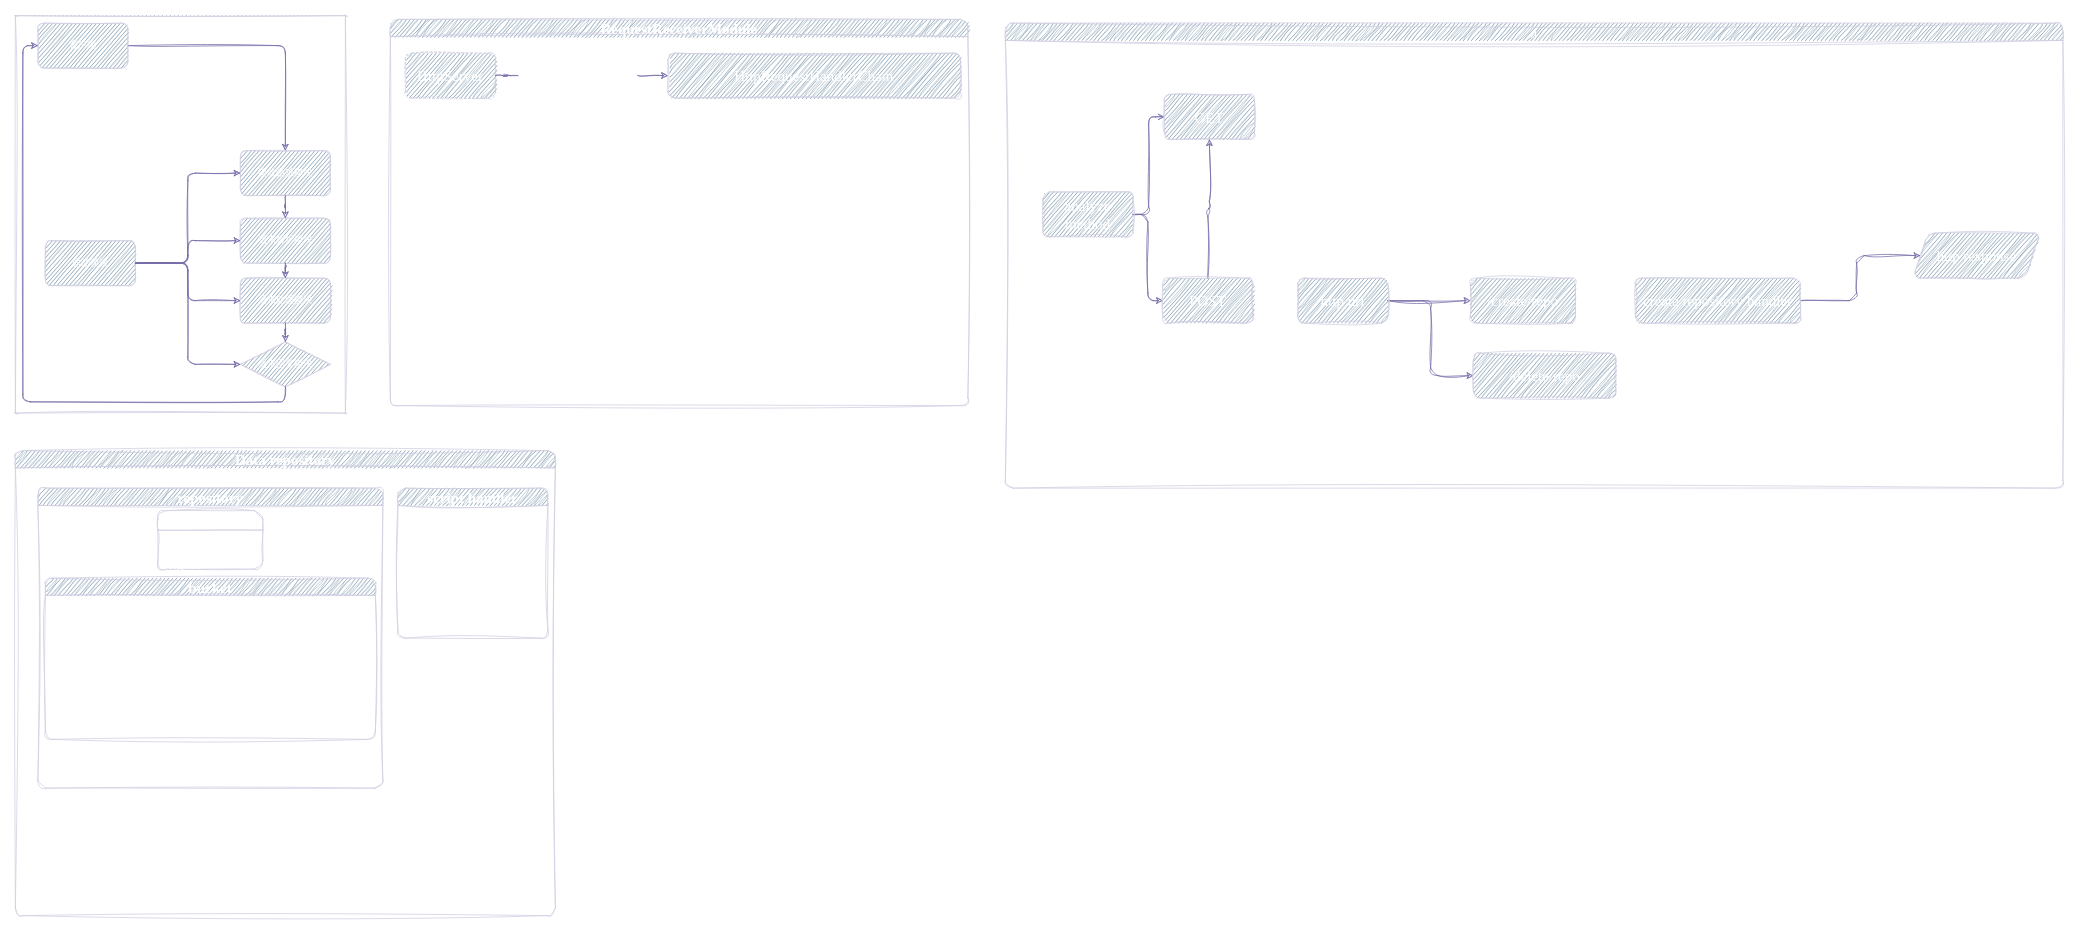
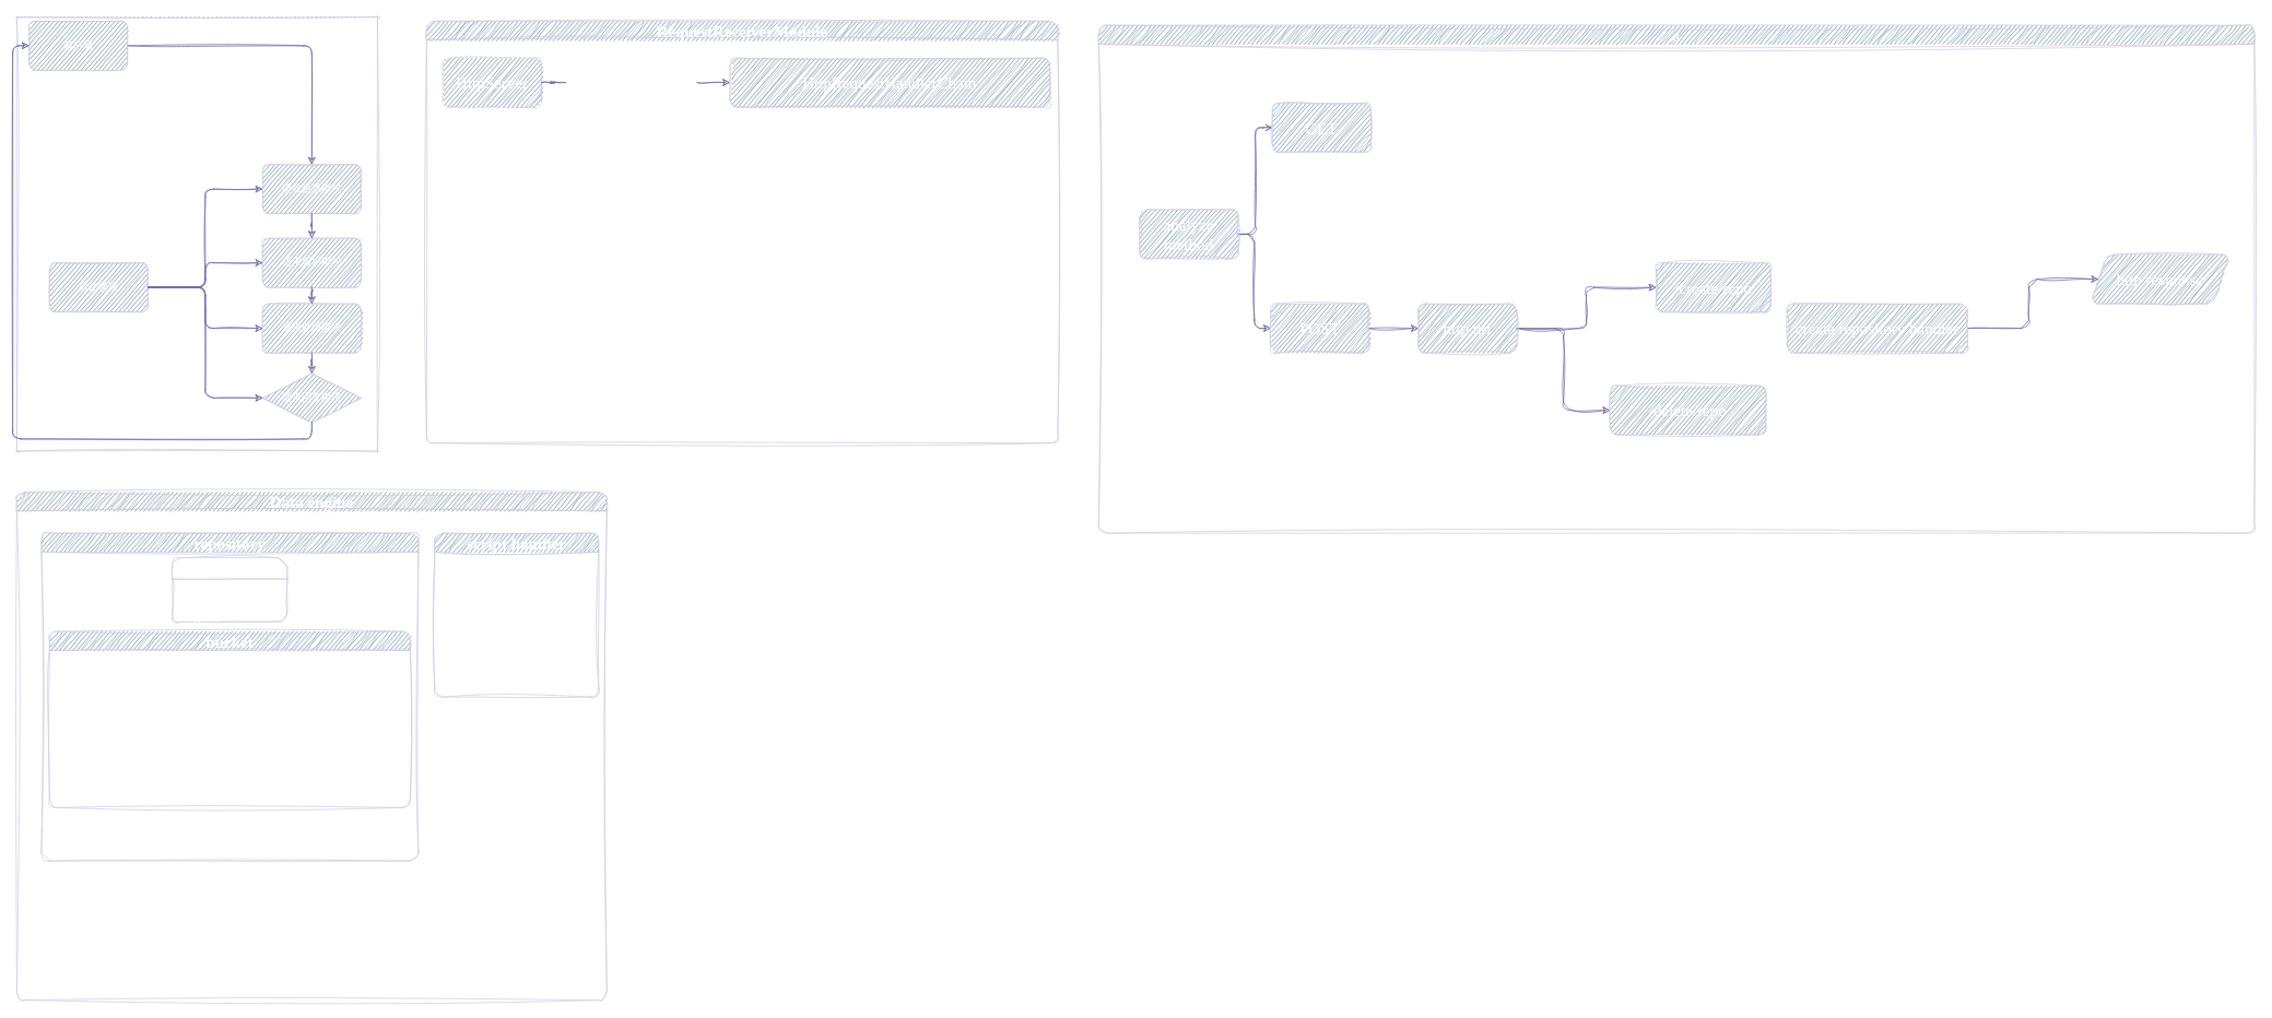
- <mxCell id="16" value="&lt;font color=&quot;#ffffff&quot;&gt;客户端&lt;/font&gt;" style="rounded=1;whiteSpace=wrap;html=1;sketch=1;fillColor=#5D7F99;strokeColor=#D0CEE2;fontColor=#1A1A1A;" parent="2" vertex="1"><mxGeometry x="30" y="10" width="120" height="60" as="geometry" /></mxCell>
+ <mxCell id="16" value="&lt;font color=&quot;#ffffff&quot;&gt;客户端&lt;/font&gt;" style="rounded=1;whiteSpace=wrap;html=1;sketch=1;fillColor=#5D7F99;strokeColor=#D0CEE2;fontColor=#1A1A1A;" parent="2" vertex="1"><mxGeometry x="15" y="5" width="120" height="60" as="geometry" /></mxCell>
- <mxCell id="29" style="edgeStyle=orthogonalEdgeStyle;rounded=1;sketch=1;hachureGap=4;jiggle=2;orthogonalLoop=1;jettySize=auto;html=1;strokeColor=#736CA8;fontFamily=Architects Daughter;fontSource=https%3A%2F%2Ffonts.googleapis.com%2Fcss%3Ffamily%3DArchitects%2BDaughter;fontSize=16;fontColor=#FFFFFF;" parent="24" source="30" target="28" edge="1"><mxGeometry relative="1" as="geometry" /></mxCell>
+ <mxCell id="29" style="edgeStyle=orthogonalEdgeStyle;rounded=1;sketch=1;hachureGap=4;jiggle=2;orthogonalLoop=1;jettySize=auto;html=1;entryX=0;entryY=0.5;entryDx=0;entryDy=0;strokeColor=#736CA8;fontFamily=Architects Daughter;fontSource=https%3A%2F%2Ffonts.googleapis.com%2Fcss%3Ffamily%3DArchitects%2BDaughter;fontSize=16;fontColor=#FFFFFF;" parent="24" source="30" target="33" edge="1"><mxGeometry relative="1" as="geometry" /></mxCell>
- <mxCell id="34" value="/create/repo" style="rounded=1;whiteSpace=wrap;html=1;sketch=1;hachureGap=4;jiggle=2;strokeColor=#D0CEE2;fontFamily=Architects Daughter;fontSource=https%3A%2F%2Ffonts.googleapis.com%2Fcss%3Ffamily%3DArchitects%2BDaughter;fontSize=20;fontColor=#FFFFFF;fillColor=#5D7F99;" parent="24" vertex="1"><mxGeometry x="620" y="340" width="140" height="60" as="geometry" /></mxCell>
+ <mxCell id="34" value="/create/repo" style="rounded=1;whiteSpace=wrap;html=1;sketch=1;hachureGap=4;jiggle=2;strokeColor=#D0CEE2;fontFamily=Architects Daughter;fontSource=https%3A%2F%2Ffonts.googleapis.com%2Fcss%3Ffamily%3DArchitects%2BDaughter;fontSize=20;fontColor=#FFFFFF;fillColor=#5D7F99;" parent="24" vertex="1"><mxGeometry x="680" y="290" width="140" height="60" as="geometry" /></mxCell>
- <mxCell id="39" value="Data repository" style="swimlane;whiteSpace=wrap;html=1;rounded=1;sketch=1;hachureGap=4;jiggle=2;strokeColor=#D0CEE2;fontFamily=Architects Daughter;fontSource=https%3A%2F%2Ffonts.googleapis.com%2Fcss%3Ffamily%3DArchitects%2BDaughter;fontSize=20;fontColor=#FFFFFF;fillColor=#5D7F99;" parent="1" vertex="1"><mxGeometry x="20" y="600" width="720" height="620" as="geometry" /></mxCell>
+ <mxCell id="39" value="Data engine" style="swimlane;whiteSpace=wrap;html=1;rounded=1;sketch=1;hachureGap=4;jiggle=2;strokeColor=#D0CEE2;fontFamily=Architects Daughter;fontSource=https%3A%2F%2Ffonts.googleapis.com%2Fcss%3Ffamily%3DArchitects%2BDaughter;fontSize=20;fontColor=#FFFFFF;fillColor=#5D7F99;" parent="1" vertex="1"><mxGeometry x="20" y="600" width="720" height="620" as="geometry" /></mxCell>
